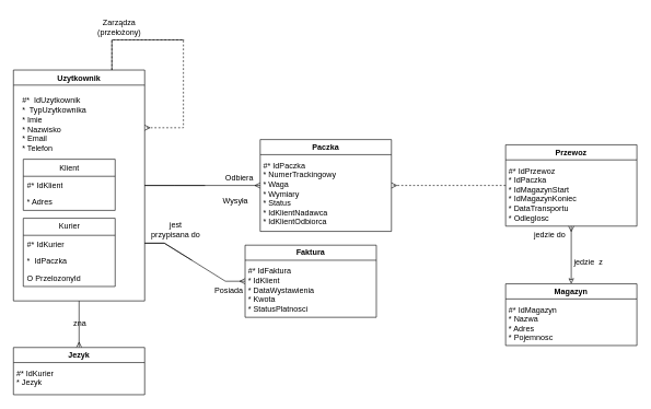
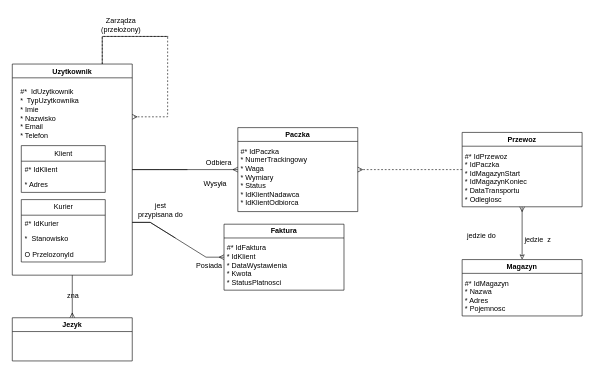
- <mxCell id="19" value="&lt;div&gt;Zarządza&lt;/div&gt;(przełożony)" style="text;html=1;align=center;verticalAlign=middle;resizable=0;points=[];autosize=1;strokeColor=none;fillColor=none;" parent="1" vertex="1"><mxGeometry x="139" y="20" width="84" height="41" as="geometry" /></mxCell>
+ <mxCell id="19" value="&lt;div&gt;Zarządza&lt;/div&gt;(przełożony)" style="text;html=1;align=center;verticalAlign=middle;resizable=0;points=[];autosize=1;strokeColor=none;fillColor=none;" parent="1" vertex="1"><mxGeometry x="159" y="20" width="84" height="41" as="geometry" /></mxCell>
- <mxCell id="36" value="jedzie do" style="text;html=1;align=center;verticalAlign=middle;resizable=0;points=[];autosize=1;strokeColor=none;fillColor=none;" parent="1" vertex="1"><mxGeometry x="804" y="344" width="66" height="26" as="geometry" /></mxCell>
+ <mxCell id="36" value="jedzie do" style="text;html=1;align=center;verticalAlign=middle;resizable=0;points=[];autosize=1;strokeColor=none;fillColor=none;" parent="1" vertex="1"><mxGeometry x="769" y="379" width="66" height="26" as="geometry" /></mxCell>
- <mxCell id="14" value="*&amp;nbsp; IdPaczka" style="text;strokeColor=none;fillColor=none;align=left;verticalAlign=top;spacingLeft=4;spacingRight=4;overflow=hidden;rotatable=0;points=[[0,0.5],[1,0.5]];portConstraint=eastwest;whiteSpace=wrap;html=1;fontFamily=Helvetica;fontSize=12;fontColor=default;labelBackgroundColor=default;" parent="12" vertex="1"><mxGeometry y="52" width="140" height="26" as="geometry" /></mxCell>
+ <mxCell id="14" value="*&amp;nbsp; Stanowisko" style="text;strokeColor=none;fillColor=none;align=left;verticalAlign=top;spacingLeft=4;spacingRight=4;overflow=hidden;rotatable=0;points=[[0,0.5],[1,0.5]];portConstraint=eastwest;whiteSpace=wrap;html=1;fontFamily=Helvetica;fontSize=12;fontColor=default;labelBackgroundColor=default;" parent="12" vertex="1"><mxGeometry y="52" width="140" height="26" as="geometry" /></mxCell>
- <mxCell id="25" value="#* IdKurier&lt;div&gt;* Jezyk&lt;/div&gt;" style="text;html=1;align=left;verticalAlign=top;resizable=0;points=[];autosize=1;strokeColor=none;fillColor=none;" parent="24" vertex="1"><mxGeometry x="3" y="26" width="75" height="41" as="geometry" /></mxCell>
